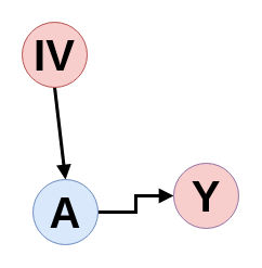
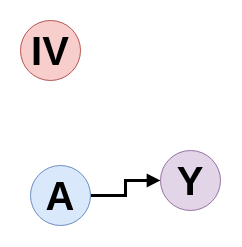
- <mxCell id="5" style="rounded=0;orthogonalLoop=1;jettySize=auto;html=1;exitX=0.5;exitY=1;exitDx=0;exitDy=0;entryX=0.5;entryY=0;entryDx=0;entryDy=0;endArrow=block;endFill=1;strokeWidth=3;" parent="1" source="6" target="3" edge="1"><mxGeometry relative="1" as="geometry" /></mxCell>
- <mxCell id="4" value="Y" style="ellipse;whiteSpace=wrap;html=1;aspect=fixed;fillColor=#f8cecc;strokeColor=#9673a6;fontStyle=1;fontSize=40;" parent="1" vertex="1"><mxGeometry x="160" y="150" width="60" height="60" as="geometry" /></mxCell>
+ <mxCell id="4" value="Y" style="ellipse;whiteSpace=wrap;html=1;aspect=fixed;fillColor=#e1d5e7;strokeColor=#9673a6;fontStyle=1;fontSize=40;" parent="1" vertex="1"><mxGeometry x="160" y="150" width="60" height="60" as="geometry" /></mxCell>
